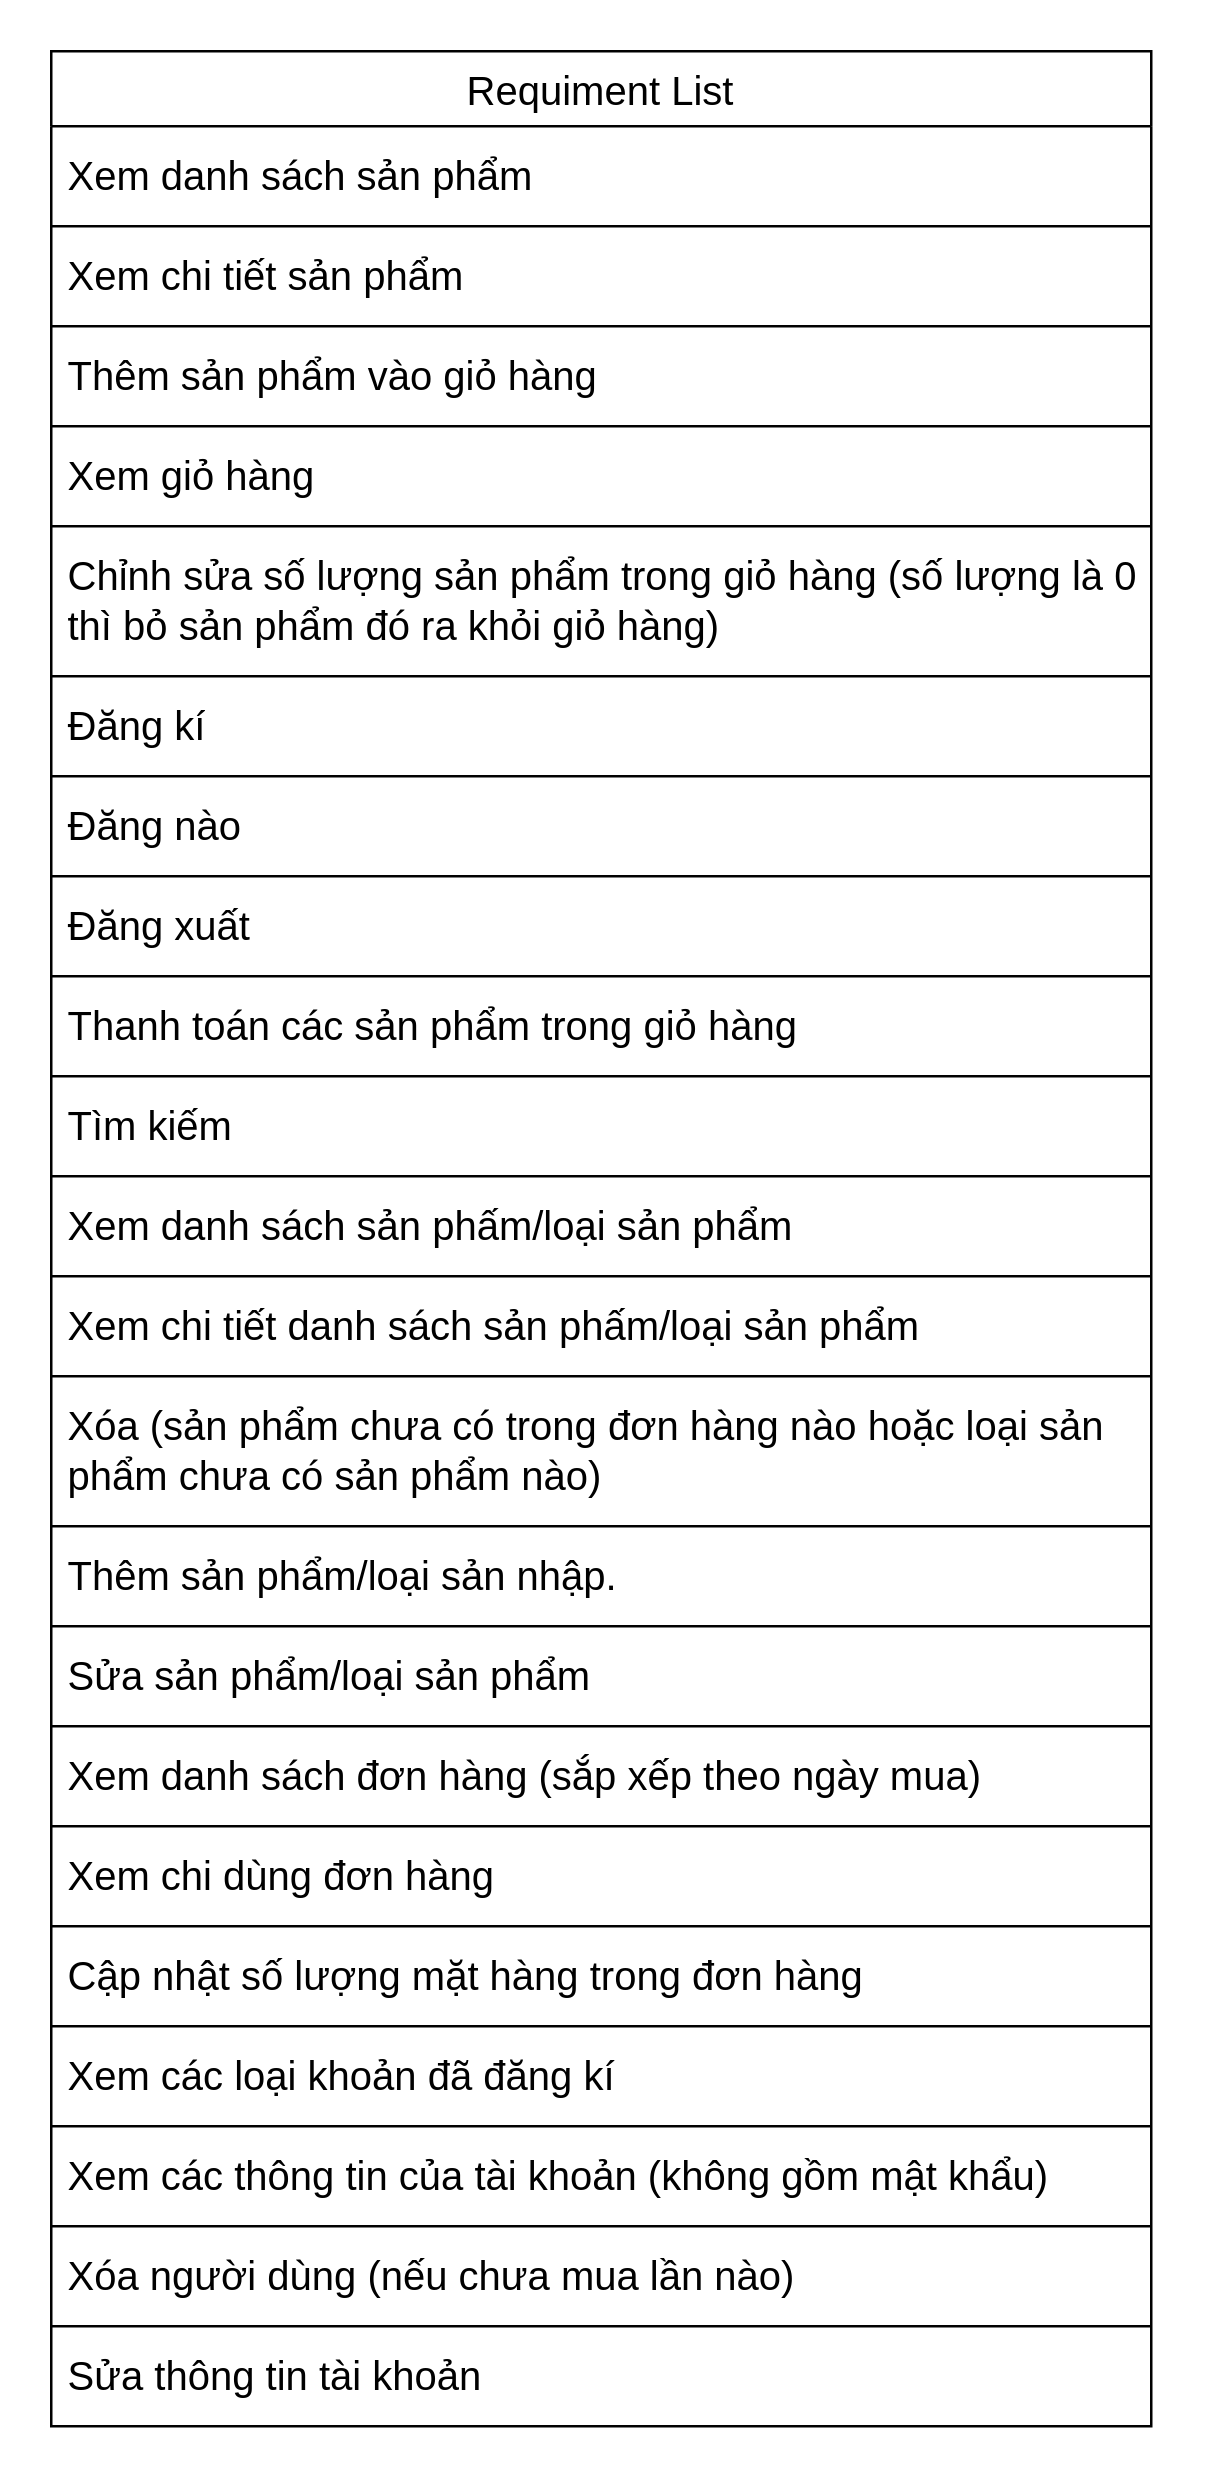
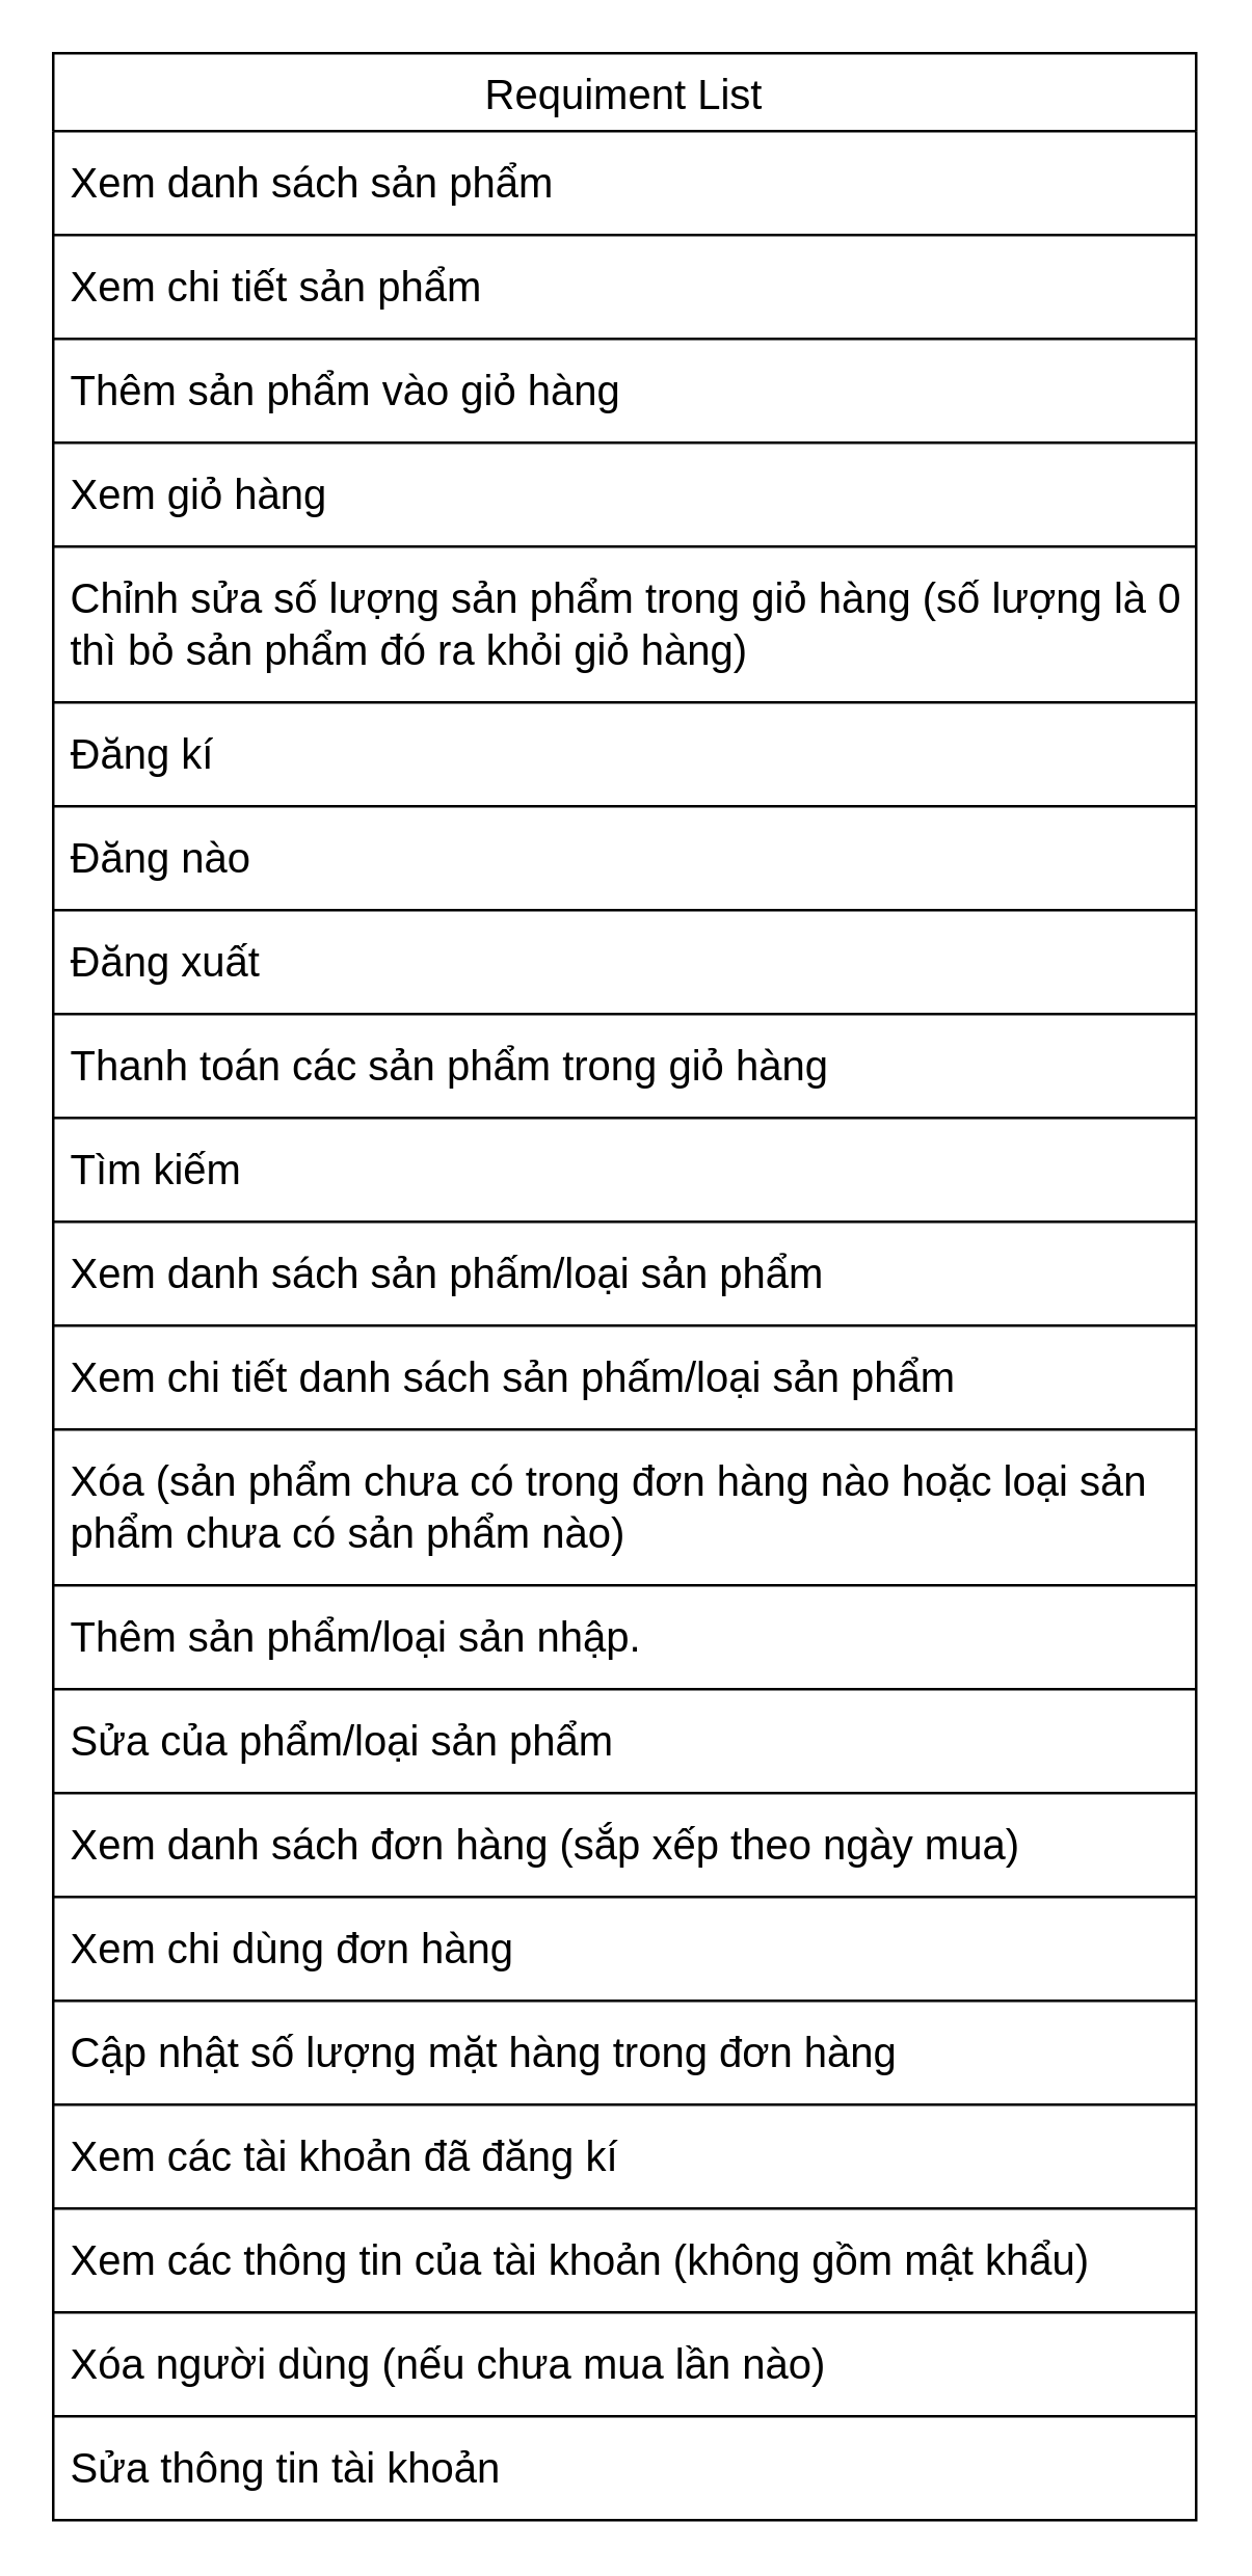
- <mxCell id="32" value="Sửa sản phẩm/loại sản phẩm" style="shape=partialRectangle;html=1;whiteSpace=wrap;connectable=0;strokeColor=inherit;overflow=hidden;fillColor=none;top=0;left=0;bottom=0;right=0;pointerEvents=1;fontSize=16;align=left;spacingLeft=5;" parent="31" vertex="1"><mxGeometry width="440" height="40" as="geometry"><mxRectangle width="440" height="40" as="alternateBounds" /></mxGeometry></mxCell>
+ <mxCell id="32" value="Sửa của phẩm/loại sản phẩm" style="shape=partialRectangle;html=1;whiteSpace=wrap;connectable=0;strokeColor=inherit;overflow=hidden;fillColor=none;top=0;left=0;bottom=0;right=0;pointerEvents=1;fontSize=16;align=left;spacingLeft=5;" parent="31" vertex="1"><mxGeometry width="440" height="40" as="geometry"><mxRectangle width="440" height="40" as="alternateBounds" /></mxGeometry></mxCell>
- <mxCell id="40" value="Xem các loại khoản đã đăng kí" style="shape=partialRectangle;html=1;whiteSpace=wrap;connectable=0;strokeColor=inherit;overflow=hidden;fillColor=none;top=0;left=0;bottom=0;right=0;pointerEvents=1;fontSize=16;align=left;spacingLeft=5;" parent="39" vertex="1"><mxGeometry width="440" height="40" as="geometry"><mxRectangle width="440" height="40" as="alternateBounds" /></mxGeometry></mxCell>
+ <mxCell id="40" value="Xem các tài khoản đã đăng kí" style="shape=partialRectangle;html=1;whiteSpace=wrap;connectable=0;strokeColor=inherit;overflow=hidden;fillColor=none;top=0;left=0;bottom=0;right=0;pointerEvents=1;fontSize=16;align=left;spacingLeft=5;" parent="39" vertex="1"><mxGeometry width="440" height="40" as="geometry"><mxRectangle width="440" height="40" as="alternateBounds" /></mxGeometry></mxCell>
